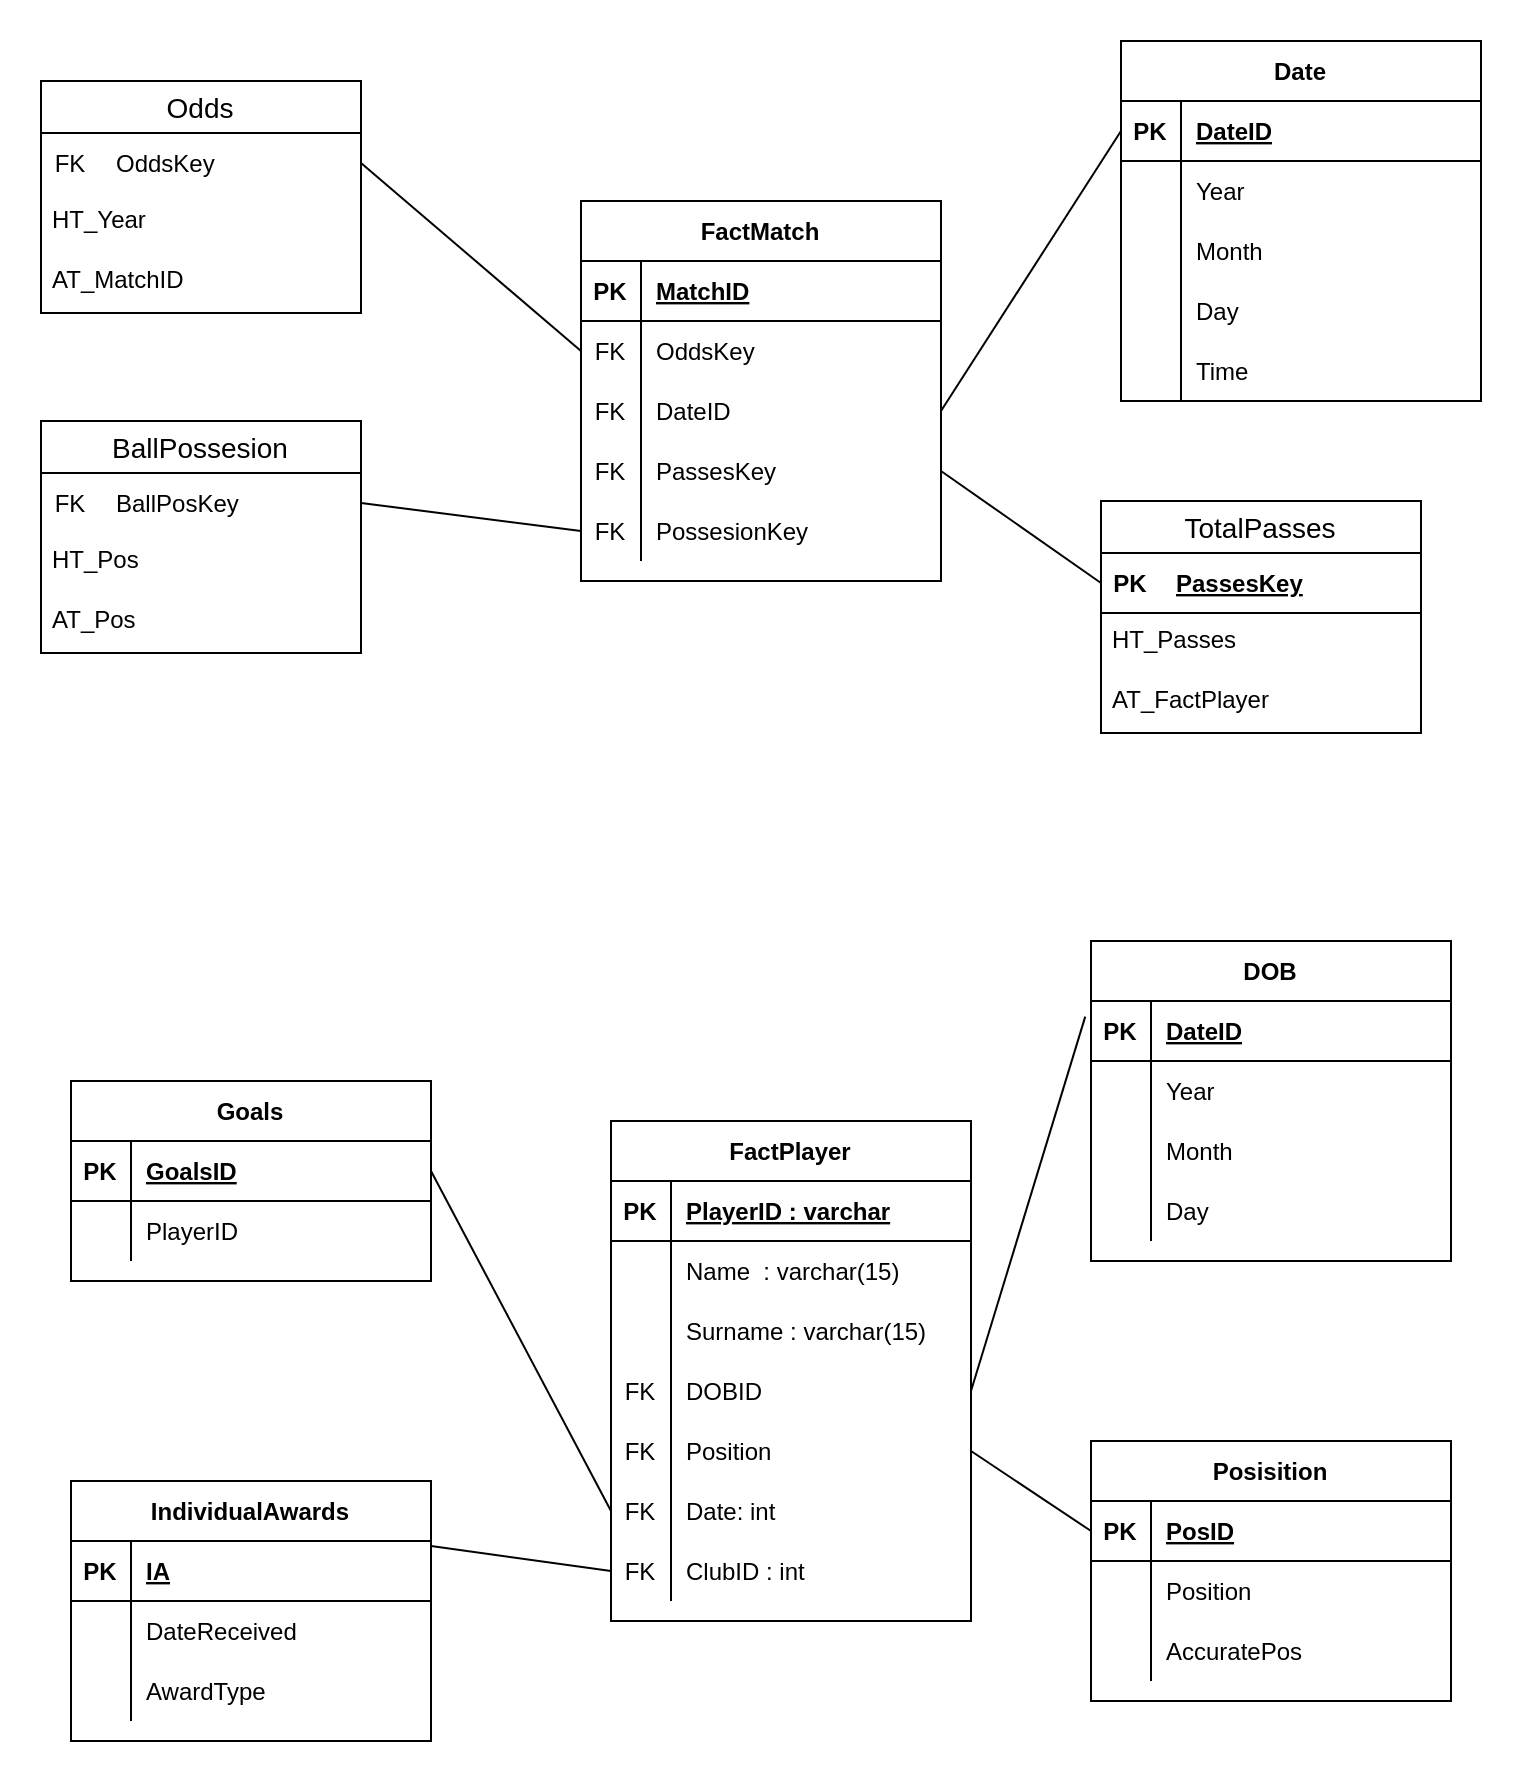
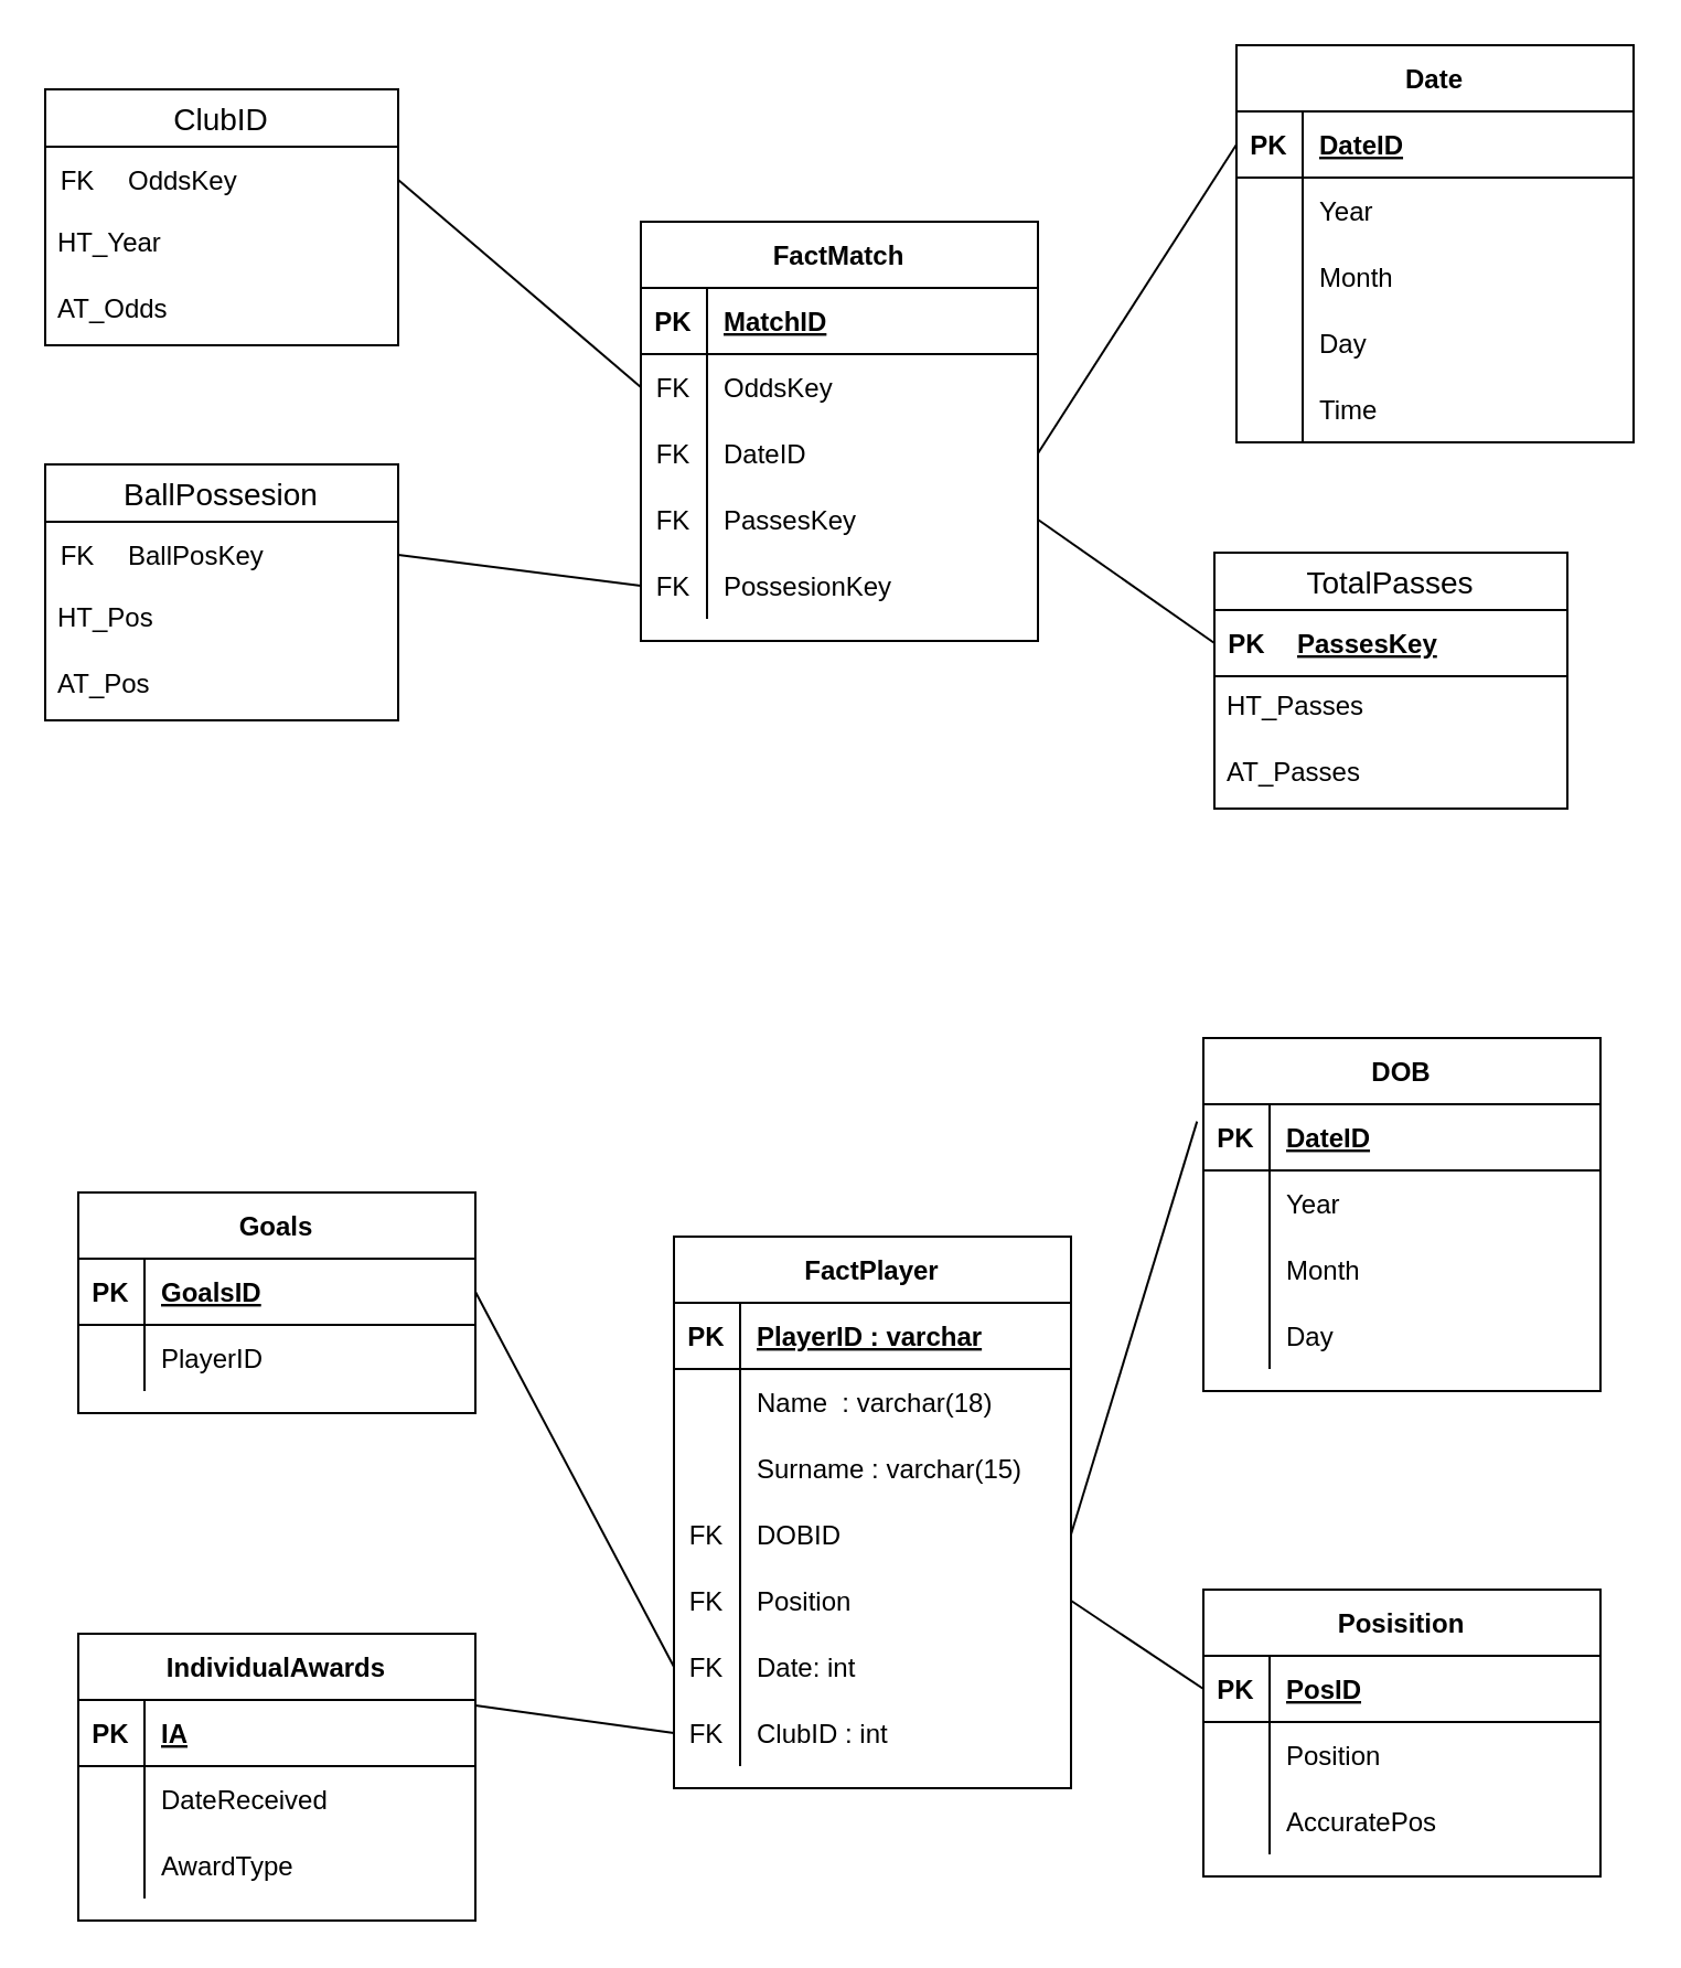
- <mxCell id="101" value="Odds" style="swimlane;fontStyle=0;childLayout=stackLayout;horizontal=1;startSize=26;horizontalStack=0;resizeParent=1;resizeParentMax=0;resizeLast=0;collapsible=1;marginBottom=0;align=center;fontSize=14;" vertex="1" parent="1"><mxGeometry x="20" y="40" width="160" height="116" as="geometry" /></mxCell>
+ <mxCell id="101" value="ClubID" style="swimlane;fontStyle=0;childLayout=stackLayout;horizontal=1;startSize=26;horizontalStack=0;resizeParent=1;resizeParentMax=0;resizeLast=0;collapsible=1;marginBottom=0;align=center;fontSize=14;" vertex="1" parent="1"><mxGeometry x="20" y="40" width="160" height="116" as="geometry" /></mxCell>
- <mxCell id="107" value="AT_MatchID" style="text;strokeColor=none;fillColor=none;spacingLeft=4;spacingRight=4;overflow=hidden;rotatable=0;points=[[0,0.5],[1,0.5]];portConstraint=eastwest;fontSize=12;" vertex="1" parent="101"><mxGeometry y="86" width="160" height="30" as="geometry" /></mxCell>
+ <mxCell id="107" value="AT_Odds" style="text;strokeColor=none;fillColor=none;spacingLeft=4;spacingRight=4;overflow=hidden;rotatable=0;points=[[0,0.5],[1,0.5]];portConstraint=eastwest;fontSize=12;" vertex="1" parent="101"><mxGeometry y="86" width="160" height="30" as="geometry" /></mxCell>
- <mxCell id="121" value="AT_FactPlayer" style="text;strokeColor=none;fillColor=none;spacingLeft=4;spacingRight=4;overflow=hidden;rotatable=0;points=[[0,0.5],[1,0.5]];portConstraint=eastwest;fontSize=12;" vertex="1" parent="115"><mxGeometry y="86" width="160" height="30" as="geometry" /></mxCell>
+ <mxCell id="121" value="AT_Passes" style="text;strokeColor=none;fillColor=none;spacingLeft=4;spacingRight=4;overflow=hidden;rotatable=0;points=[[0,0.5],[1,0.5]];portConstraint=eastwest;fontSize=12;" vertex="1" parent="115"><mxGeometry y="86" width="160" height="30" as="geometry" /></mxCell>
- <mxCell id="41" value="Name  : varchar(15)" style="shape=partialRectangle;connectable=0;fillColor=none;top=0;left=0;bottom=0;right=0;align=left;spacingLeft=6;overflow=hidden;" parent="39" vertex="1"><mxGeometry x="30" width="150" height="30" as="geometry"><mxRectangle width="150" height="30" as="alternateBounds" /></mxGeometry></mxCell>
+ <mxCell id="41" value="Name  : varchar(18)" style="shape=partialRectangle;connectable=0;fillColor=none;top=0;left=0;bottom=0;right=0;align=left;spacingLeft=6;overflow=hidden;" parent="39" vertex="1"><mxGeometry x="30" width="150" height="30" as="geometry"><mxRectangle width="150" height="30" as="alternateBounds" /></mxGeometry></mxCell>
